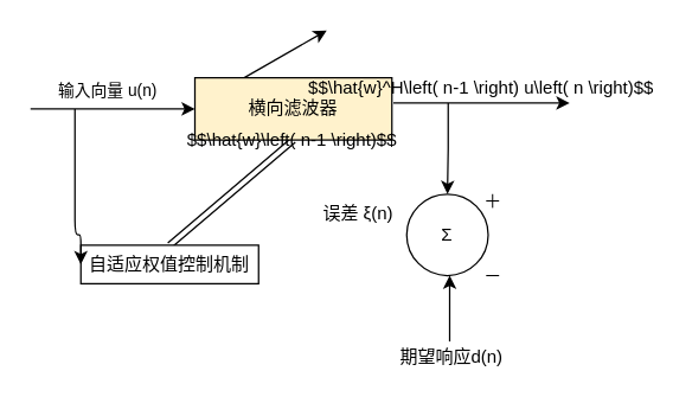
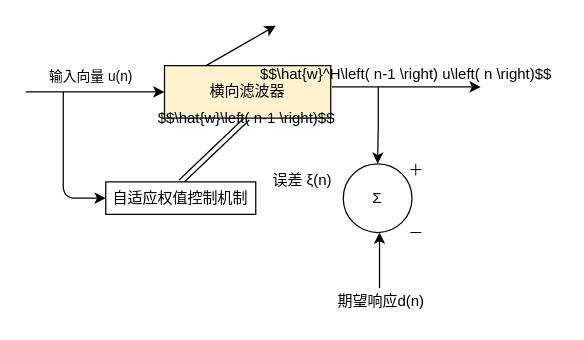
- <mxCell id="7" value="自适应权值控制机制" style="rounded=0;whiteSpace=wrap;html=1;" parent="1" vertex="1"><mxGeometry x="54" y="165" width="120" height="26" as="geometry" /></mxCell>
+ <mxCell id="7" value="自适应权值控制机制" style="rounded=0;whiteSpace=wrap;html=1;" parent="1" vertex="1"><mxGeometry x="84" y="145" width="120" height="26" as="geometry" /></mxCell>
